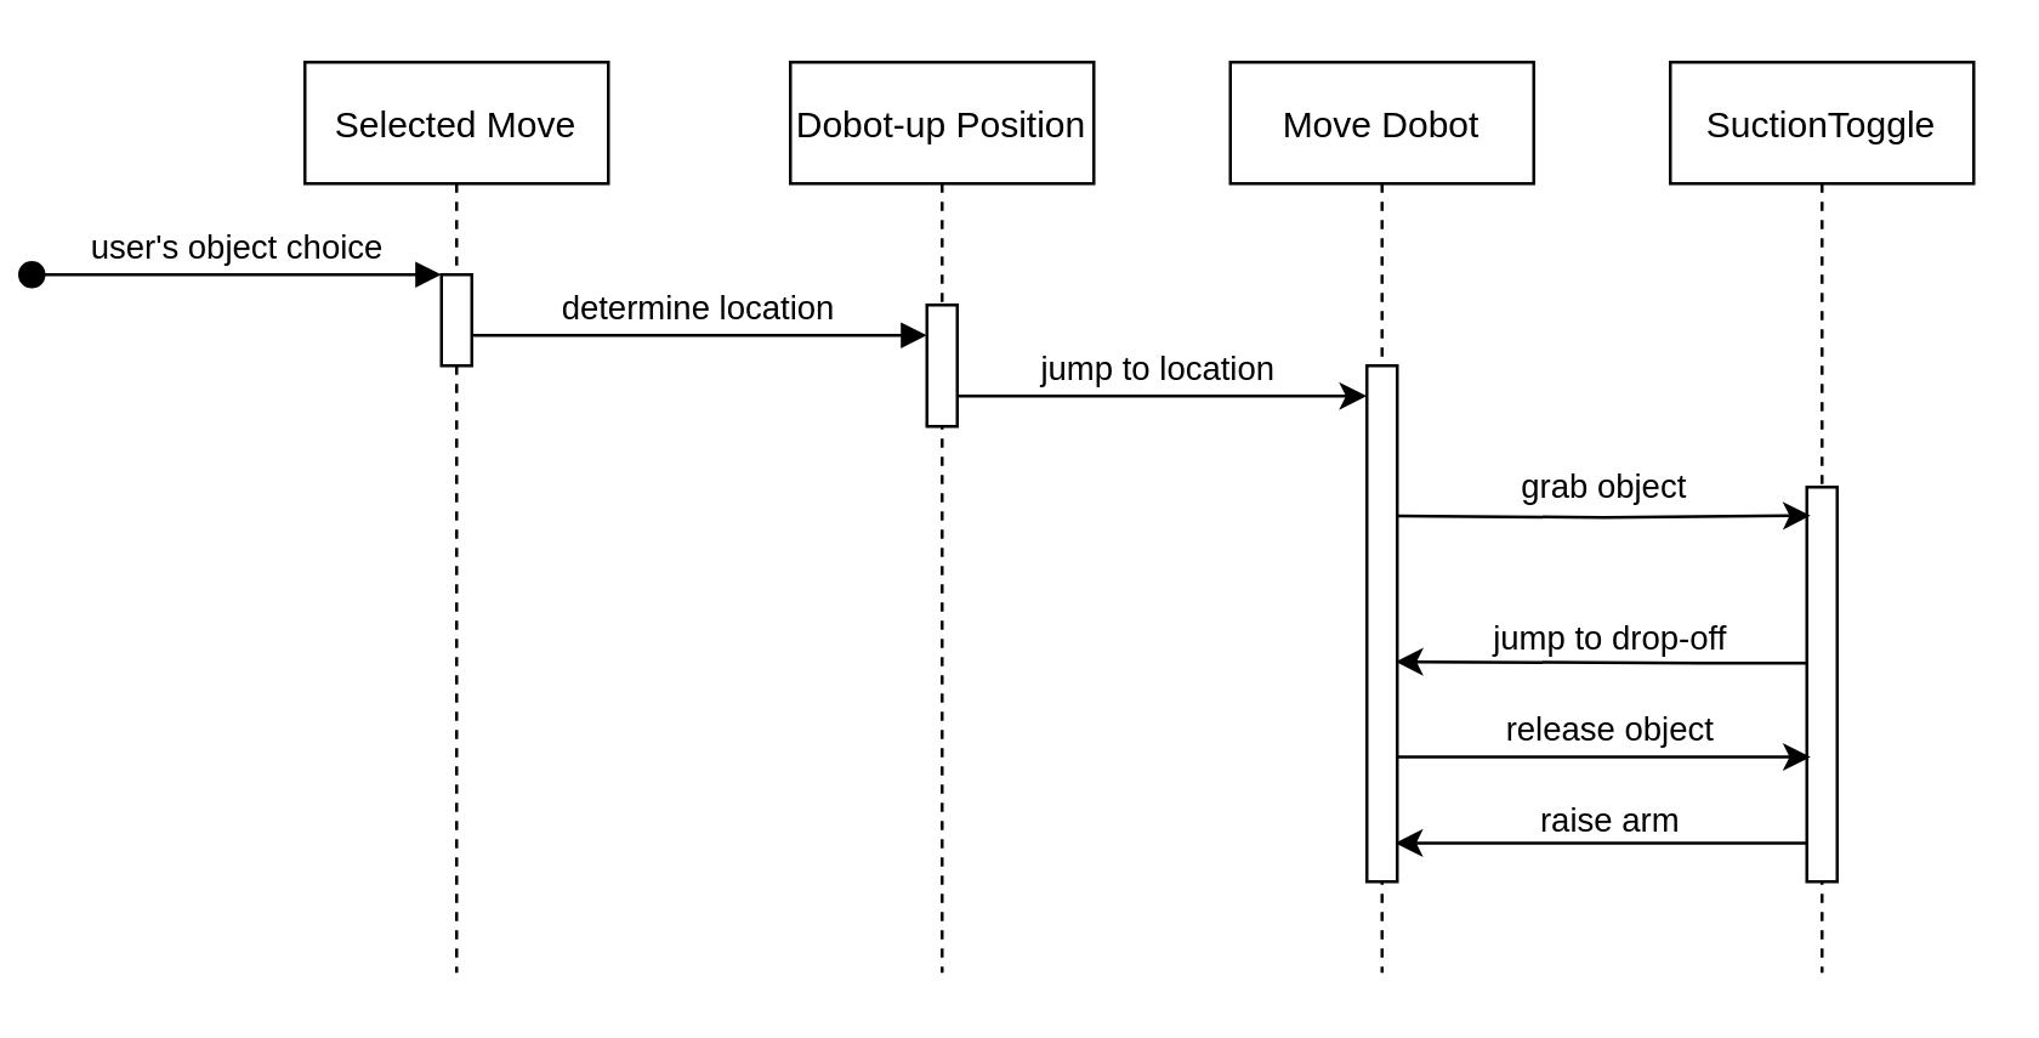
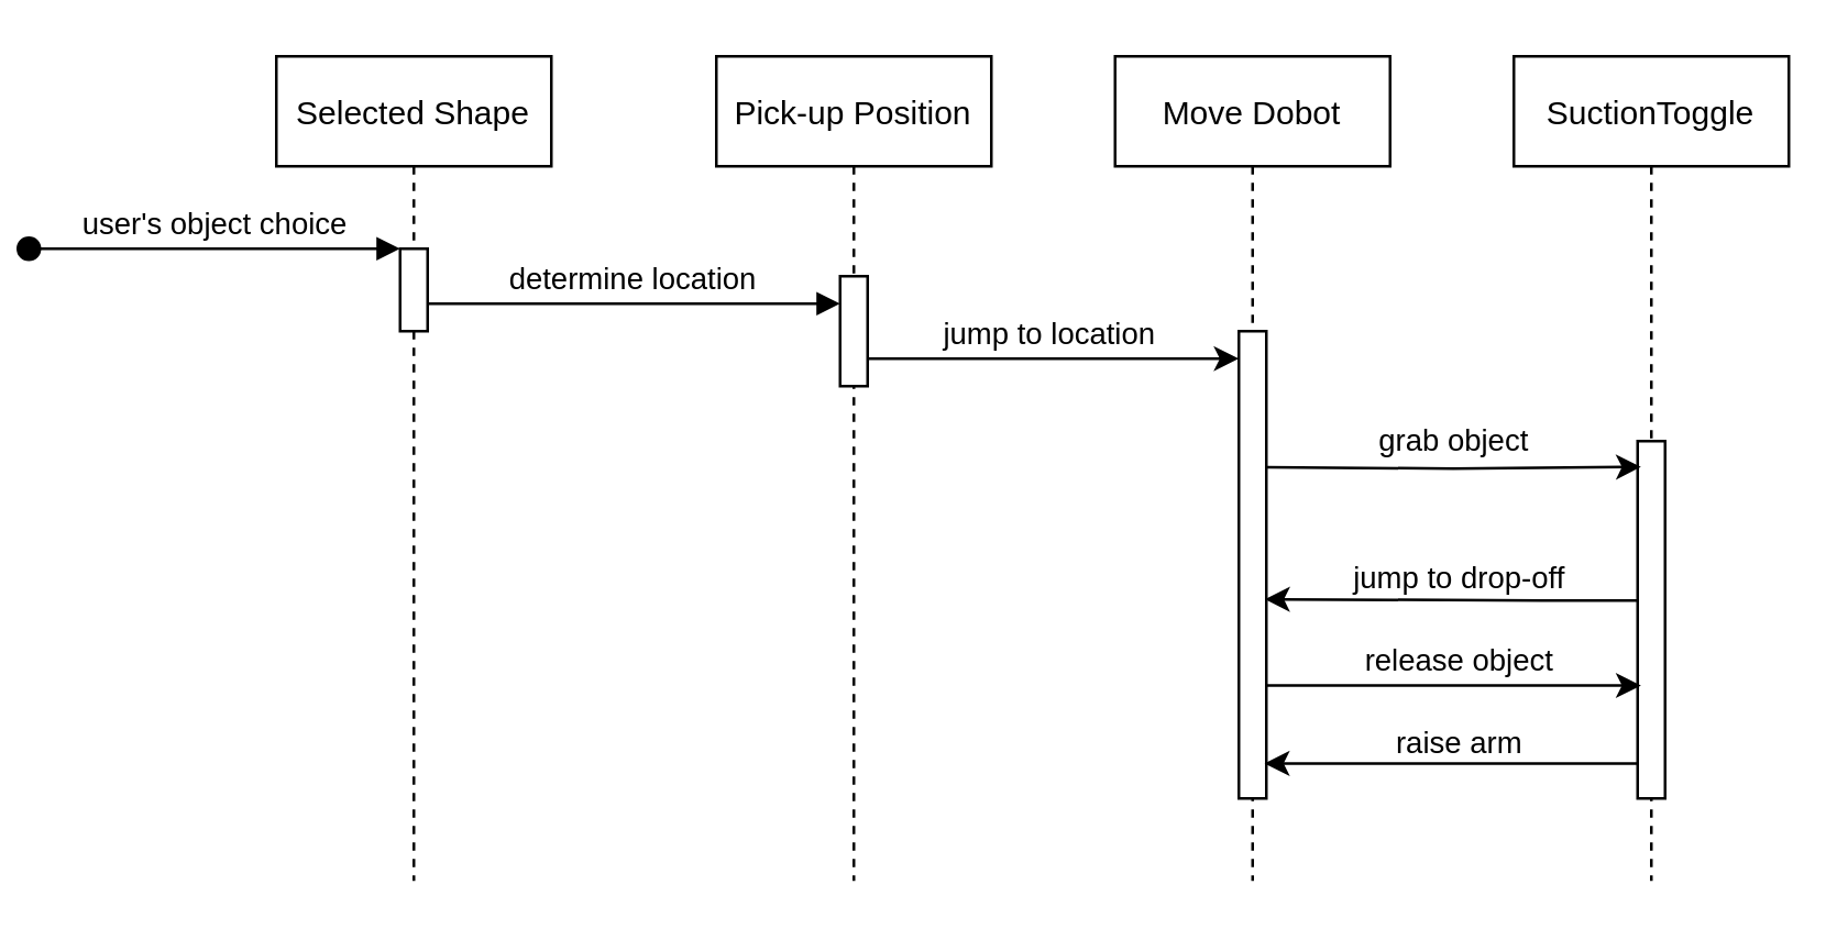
- <mxCell id="2" value="Selected Move" style="shape=umlLifeline;perimeter=lifelinePerimeter;container=1;collapsible=0;recursiveResize=0;rounded=0;shadow=0;strokeWidth=1;" parent="1" vertex="1"><mxGeometry x="20" y="20" width="100" height="300" as="geometry" /></mxCell>
+ <mxCell id="2" value="Selected Shape" style="shape=umlLifeline;perimeter=lifelinePerimeter;container=1;collapsible=0;recursiveResize=0;rounded=0;shadow=0;strokeWidth=1;" parent="1" vertex="1"><mxGeometry x="20" y="20" width="100" height="300" as="geometry" /></mxCell>
- <mxCell id="5" value="Dobot-up Position" style="shape=umlLifeline;perimeter=lifelinePerimeter;container=1;collapsible=0;recursiveResize=0;rounded=0;shadow=0;strokeWidth=1;" parent="1" vertex="1"><mxGeometry x="180" y="20" width="100" height="300" as="geometry" /></mxCell>
+ <mxCell id="5" value="Pick-up Position" style="shape=umlLifeline;perimeter=lifelinePerimeter;container=1;collapsible=0;recursiveResize=0;rounded=0;shadow=0;strokeWidth=1;" parent="1" vertex="1"><mxGeometry x="180" y="20" width="100" height="300" as="geometry" /></mxCell>
